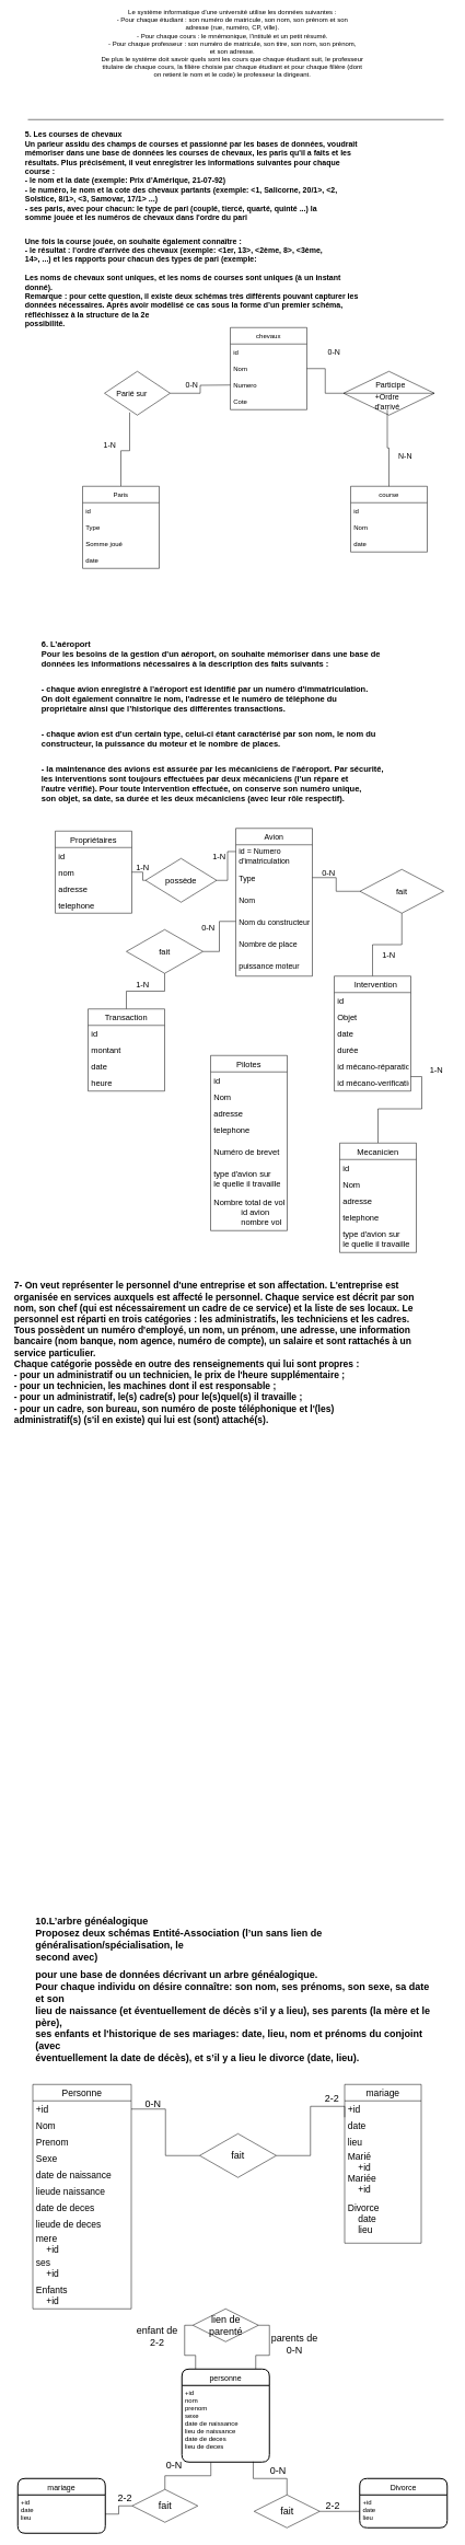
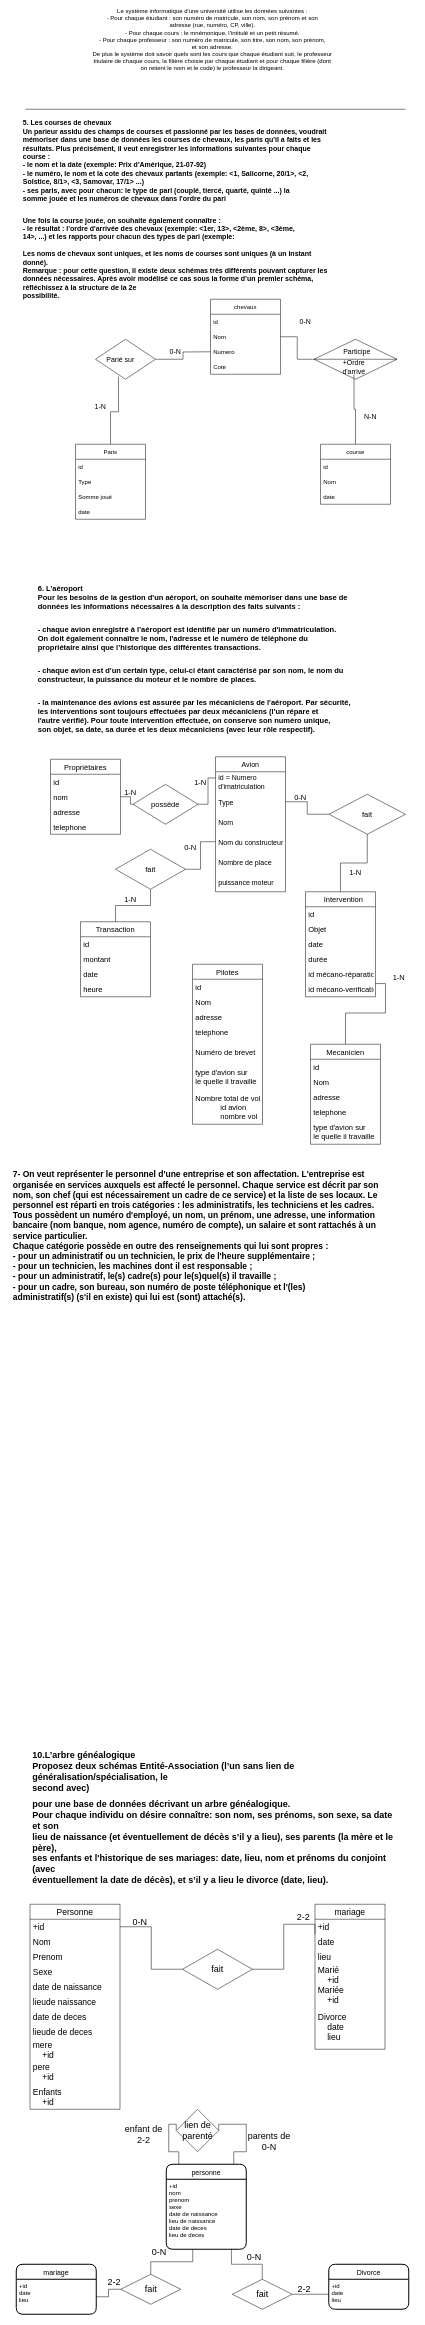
- <mxCell id="100" value="ses&#10;    +id" style="text;strokeColor=none;fillColor=none;align=left;verticalAlign=middle;spacingLeft=4;spacingRight=4;overflow=hidden;points=[[0,0.5],[1,0.5]];portConstraint=eastwest;rotatable=0;fontSize=17;" parent="90" vertex="1"><mxGeometry y="310" width="180" height="50" as="geometry" /></mxCell>
+ <mxCell id="100" value="pere&#10;    +id" style="text;strokeColor=none;fillColor=none;align=left;verticalAlign=middle;spacingLeft=4;spacingRight=4;overflow=hidden;points=[[0,0.5],[1,0.5]];portConstraint=eastwest;rotatable=0;fontSize=17;" parent="90" vertex="1"><mxGeometry y="310" width="180" height="50" as="geometry" /></mxCell>
- <mxCell id="119" value="lien de parenté" style="shape=rhombus;perimeter=rhombusPerimeter;whiteSpace=wrap;html=1;align=center;fontSize=18;" parent="1" vertex="1"><mxGeometry x="351.5" y="4160" width="120" height="60" as="geometry" /></mxCell>
+ <mxCell id="119" value="lien de parenté" style="shape=rhombus;perimeter=rhombusPerimeter;whiteSpace=wrap;html=1;align=center;fontSize=18;" parent="1" vertex="1"><mxGeometry x="351.5" y="4160" width="85" height="85" as="geometry" /></mxCell>
